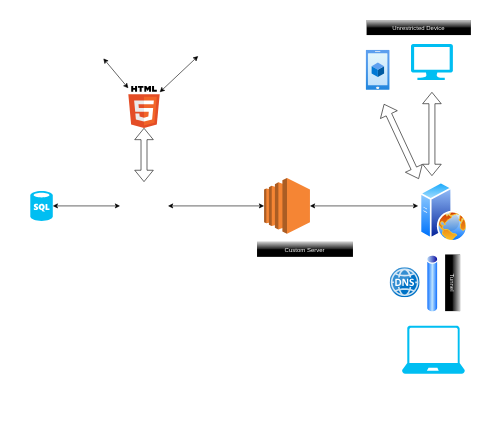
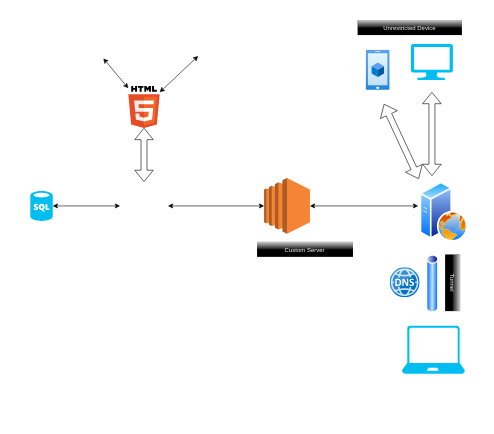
- <mxCell id="23" value="Unrestricted Device" style="strokeWidth=1;html=1;shadow=0;dashed=0;shape=mxgraph.ios.iScreenNameBar;fillColor2=#000000;fillColor3=#ffffff;buttonText=;fontColor=#ffffff;fontSize=10;whiteSpace=wrap;align=center;sketch=0;" vertex="1" parent="1"><mxGeometry x="611" y="33" width="174" height="25" as="geometry" /></mxCell>
+ <mxCell id="23" value="Unrestricted Device" style="strokeWidth=1;html=1;shadow=0;dashed=0;shape=mxgraph.ios.iScreenNameBar;fillColor2=#000000;fillColor3=#ffffff;buttonText=;fontColor=#ffffff;fontSize=10;whiteSpace=wrap;align=center;sketch=0;" vertex="1" parent="1"><mxGeometry x="596" y="33" width="174" height="25" as="geometry" /></mxCell>
